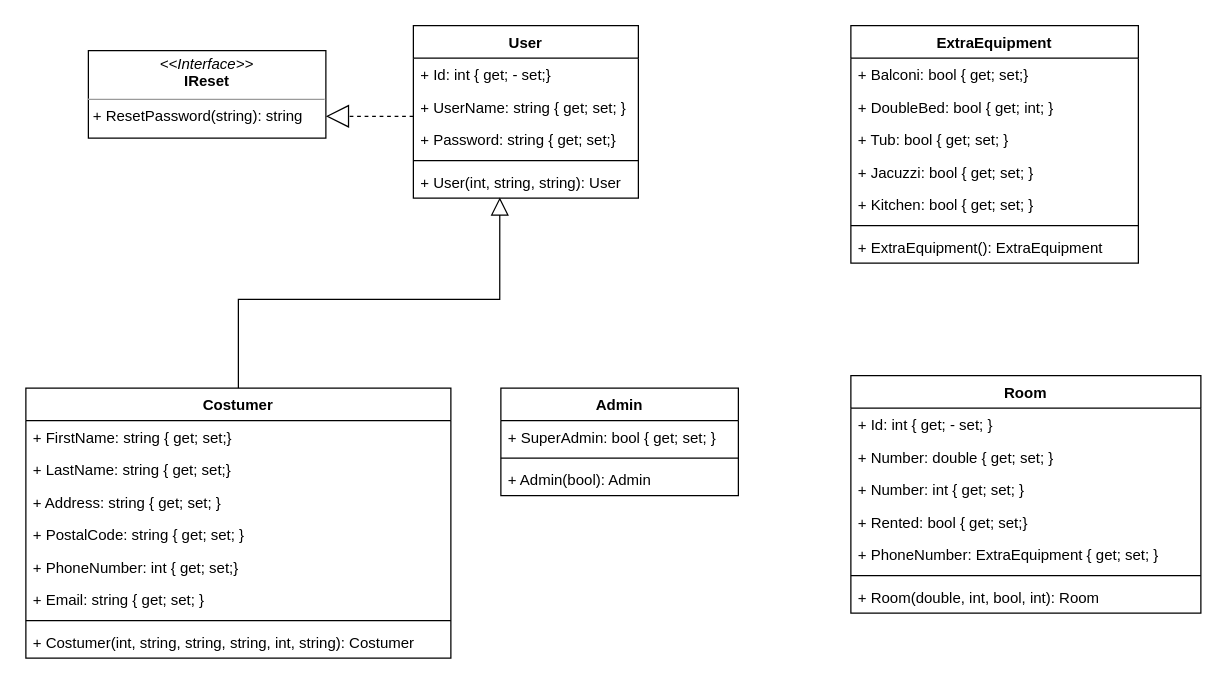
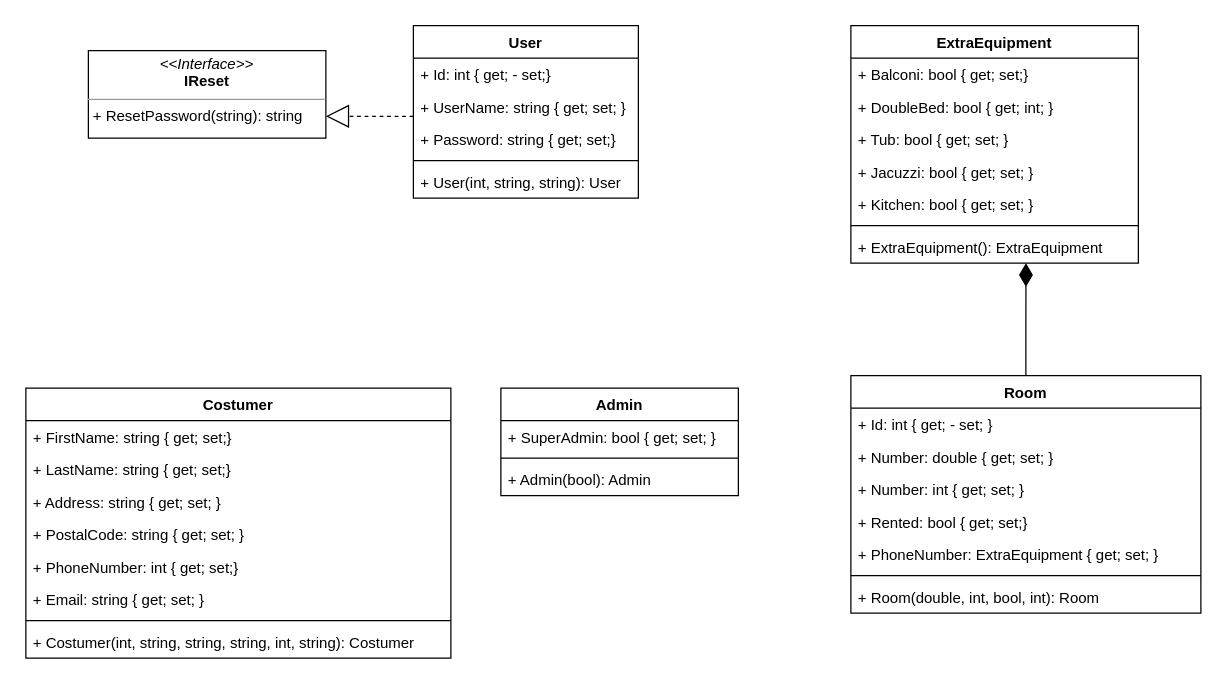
- <mxCell id="2" style="edgeStyle=orthogonalEdgeStyle;rounded=0;orthogonalLoop=1;jettySize=auto;html=1;entryX=0.384;entryY=0.977;entryDx=0;entryDy=0;entryPerimeter=0;endArrow=block;endFill=0;endSize=12;strokeWidth=1;" parent="1" source="3" target="18" edge="1"><mxGeometry relative="1" as="geometry" /></mxCell>
+ <mxCell id="27" style="edgeStyle=orthogonalEdgeStyle;rounded=0;orthogonalLoop=1;jettySize=auto;html=1;entryX=0.609;entryY=1;entryDx=0;entryDy=0;entryPerimeter=0;endArrow=diamondThin;endFill=1;endSize=16;strokeWidth=1;" parent="1" source="28" target="26" edge="1"><mxGeometry relative="1" as="geometry" /></mxCell>
